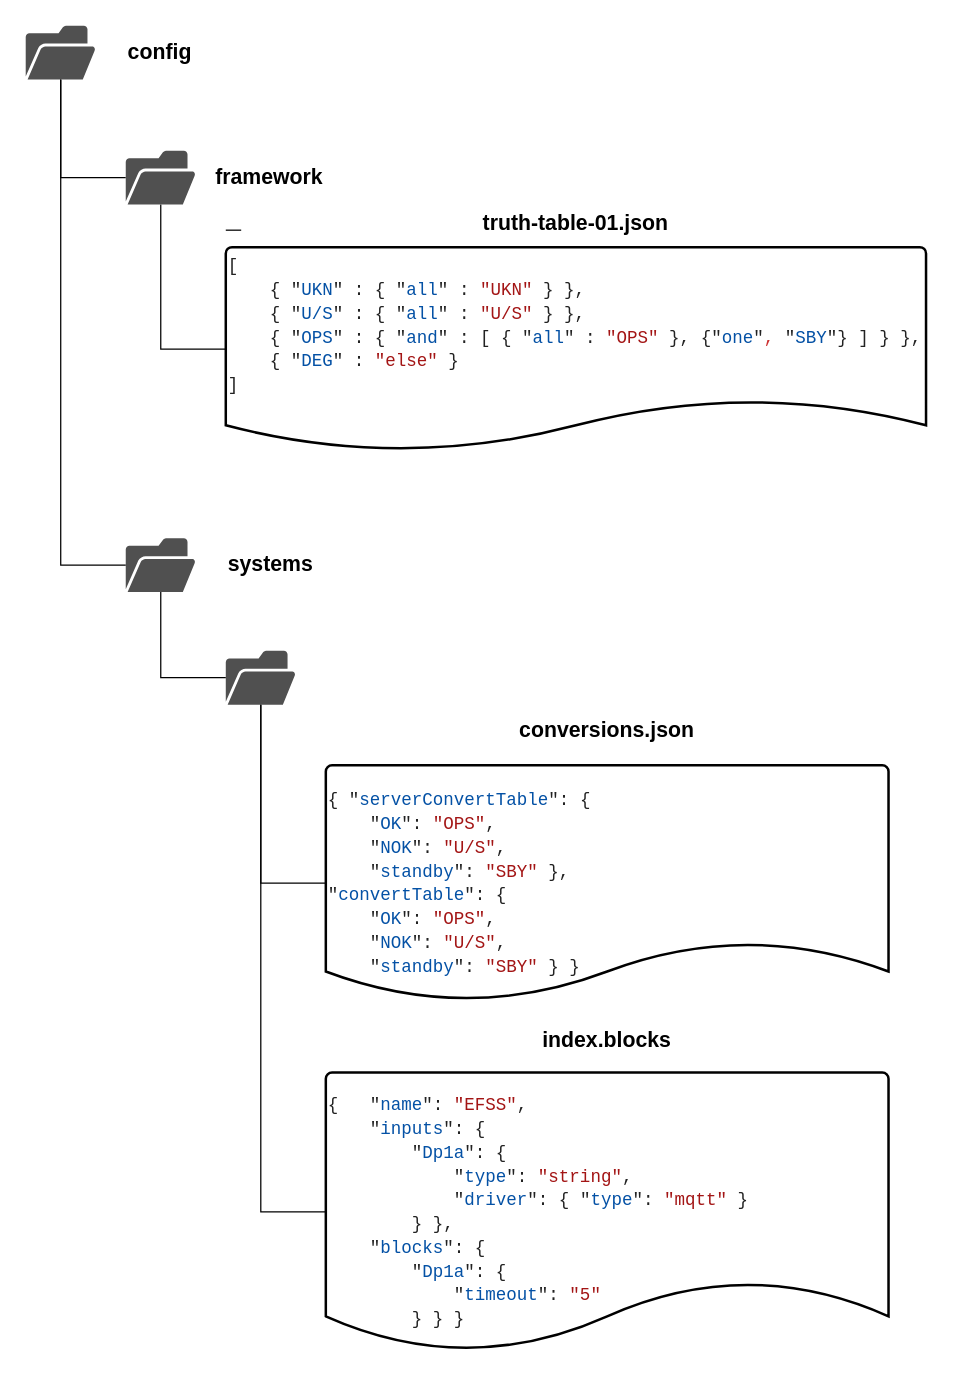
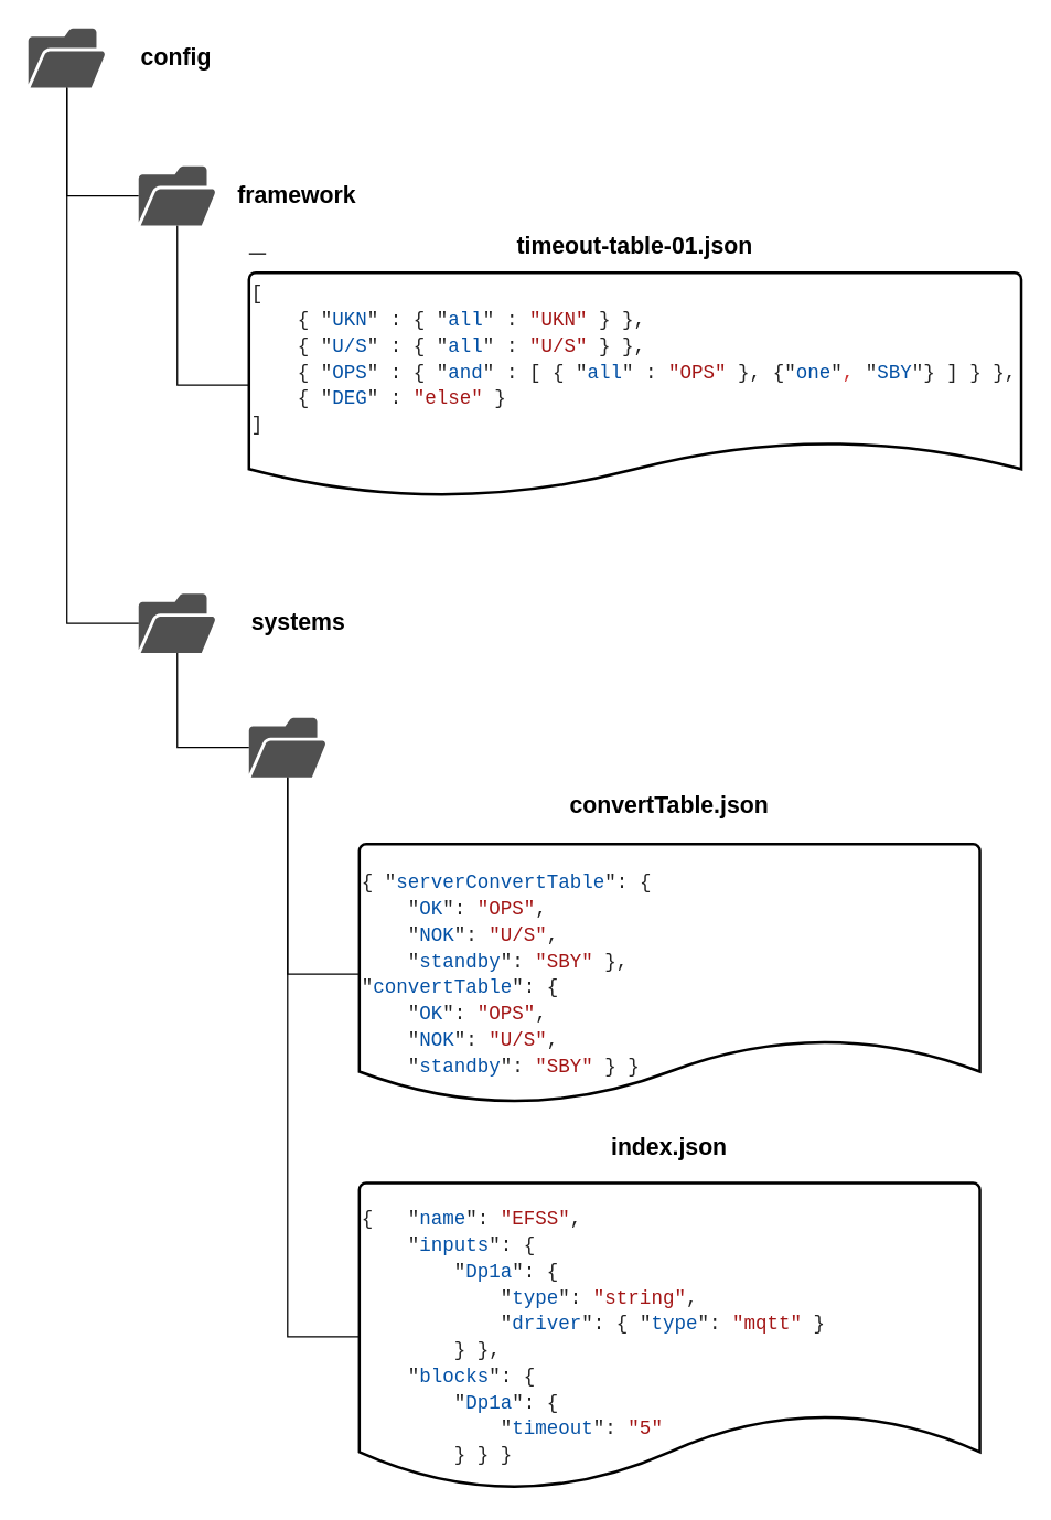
- <mxCell id="12" value="&lt;div align=&quot;center&quot;&gt;&lt;font style=&quot;font-size: 17px&quot;&gt;truth-table-01.json&lt;/font&gt;&lt;/div&gt;" style="text;html=1;strokeColor=none;fillColor=none;align=center;verticalAlign=middle;whiteSpace=wrap;rounded=0;fontStyle=1" vertex="1" parent="10"><mxGeometry width="560" height="18.095" as="geometry" /></mxCell>
+ <mxCell id="12" value="&lt;div align=&quot;center&quot;&gt;&lt;font style=&quot;font-size: 17px&quot;&gt;timeout-table-01.json&lt;/font&gt;&lt;/div&gt;" style="text;html=1;strokeColor=none;fillColor=none;align=center;verticalAlign=middle;whiteSpace=wrap;rounded=0;fontStyle=1" vertex="1" parent="10"><mxGeometry width="560" height="18.095" as="geometry" /></mxCell>
- <mxCell id="27" value="&lt;font style=&quot;font-size: 17px&quot;&gt;conversions.json&lt;/font&gt;" style="text;html=1;strokeColor=none;fillColor=none;align=center;verticalAlign=middle;whiteSpace=wrap;rounded=0;fontStyle=1" vertex="1" parent="25"><mxGeometry width="450" height="27.619" as="geometry" /></mxCell>
+ <mxCell id="27" value="&lt;font style=&quot;font-size: 17px&quot;&gt;convertTable.json&lt;/font&gt;" style="text;html=1;strokeColor=none;fillColor=none;align=center;verticalAlign=middle;whiteSpace=wrap;rounded=0;fontStyle=1" vertex="1" parent="25"><mxGeometry width="450" height="27.619" as="geometry" /></mxCell>
- <mxCell id="20" value="&lt;font style=&quot;font-size: 17px&quot;&gt;index.blocks&lt;/font&gt;" style="text;html=1;strokeColor=none;fillColor=none;align=center;verticalAlign=middle;whiteSpace=wrap;rounded=0;fontStyle=1" vertex="1" parent="18"><mxGeometry width="450" height="24.762" as="geometry" /></mxCell>
+ <mxCell id="20" value="&lt;font style=&quot;font-size: 17px&quot;&gt;index.json&lt;/font&gt;" style="text;html=1;strokeColor=none;fillColor=none;align=center;verticalAlign=middle;whiteSpace=wrap;rounded=0;fontStyle=1" vertex="1" parent="18"><mxGeometry width="450" height="24.762" as="geometry" /></mxCell>
